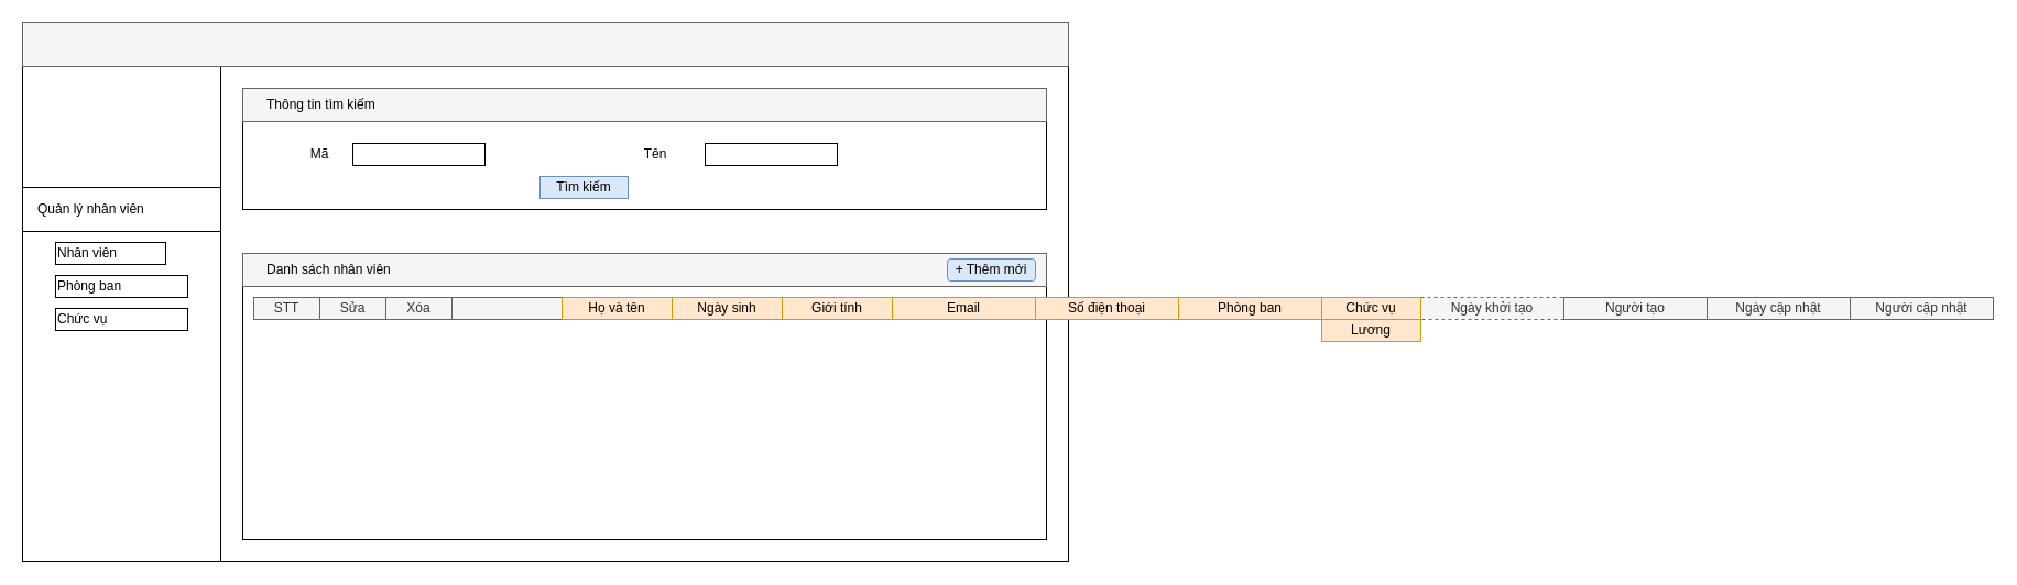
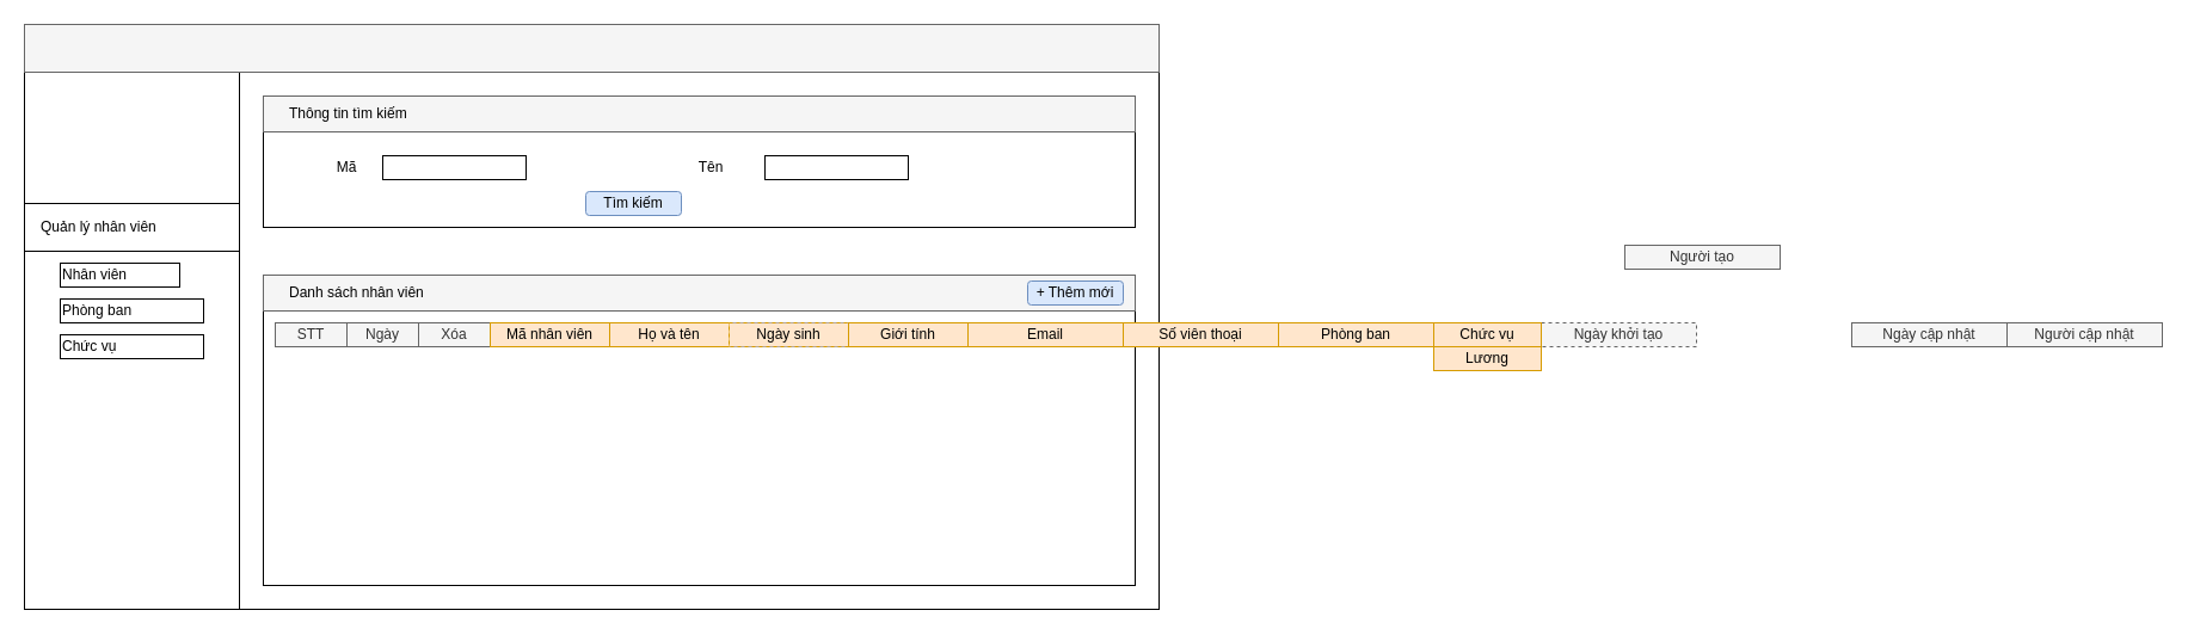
- <mxCell id="16" value="Tìm kiếm" style="whiteSpace=wrap;html=1;align=center;fillColor=#dae8fc;strokeColor=#6c8ebf;rounded=0;" parent="1" vertex="1"><mxGeometry x="490" y="160" width="80" height="20" as="geometry" /></mxCell>
+ <mxCell id="16" value="Tìm kiếm" style="rounded=1;whiteSpace=wrap;html=1;align=center;fillColor=#dae8fc;strokeColor=#6c8ebf;" parent="1" vertex="1"><mxGeometry x="490" y="160" width="80" height="20" as="geometry" /></mxCell>
- <mxCell id="23" value="Sửa" style="rounded=0;whiteSpace=wrap;html=1;align=center;fillColor=#f5f5f5;strokeColor=#666666;fontColor=#333333;" parent="1" vertex="1"><mxGeometry x="290" y="270" width="60" height="20" as="geometry" /></mxCell>
+ <mxCell id="23" value="Ngày" style="rounded=0;whiteSpace=wrap;html=1;align=center;fillColor=#f5f5f5;strokeColor=#666666;fontColor=#333333;" parent="1" vertex="1"><mxGeometry x="290" y="270" width="60" height="20" as="geometry" /></mxCell>
+ <mxCell id="25" value="Mã nhân viên" style="rounded=0;whiteSpace=wrap;html=1;align=center;fillColor=#ffe6cc;strokeColor=#d79b00;" parent="1" vertex="1"><mxGeometry x="410" y="270" width="100" height="20" as="geometry" /></mxCell>
- <mxCell id="27" value="Ngày sinh" style="rounded=0;whiteSpace=wrap;html=1;align=center;fillColor=#ffe6cc;strokeColor=#d79b00;" parent="1" vertex="1"><mxGeometry x="610" y="270" width="100" height="20" as="geometry" /></mxCell>
+ <mxCell id="27" value="Ngày sinh" style="rounded=0;whiteSpace=wrap;html=1;align=center;fillColor=#ffe6cc;strokeColor=#d79b00;dashed=1;" parent="1" vertex="1"><mxGeometry x="610" y="270" width="100" height="20" as="geometry" /></mxCell>
- <mxCell id="30" value="Số điện thoại" style="rounded=0;whiteSpace=wrap;html=1;align=center;fillColor=#ffe6cc;strokeColor=#d79b00;" vertex="1" parent="1"><mxGeometry x="940" y="270" width="130" height="20" as="geometry" /></mxCell>
+ <mxCell id="30" value="Số viên thoại" style="rounded=0;whiteSpace=wrap;html=1;align=center;fillColor=#ffe6cc;strokeColor=#d79b00;" vertex="1" parent="1"><mxGeometry x="940" y="270" width="130" height="20" as="geometry" /></mxCell>
- <mxCell id="32" value="Người tạo" style="rounded=0;whiteSpace=wrap;html=1;align=center;fillColor=#f5f5f5;strokeColor=#666666;fontColor=#333333;" vertex="1" parent="1"><mxGeometry x="1420" y="270" width="130" height="20" as="geometry" /></mxCell>
+ <mxCell id="32" value="Người tạo" style="rounded=0;whiteSpace=wrap;html=1;align=center;fillColor=#f5f5f5;strokeColor=#666666;fontColor=#333333;" vertex="1" parent="1"><mxGeometry x="1360" y="205" width="130" height="20" as="geometry" /></mxCell>
